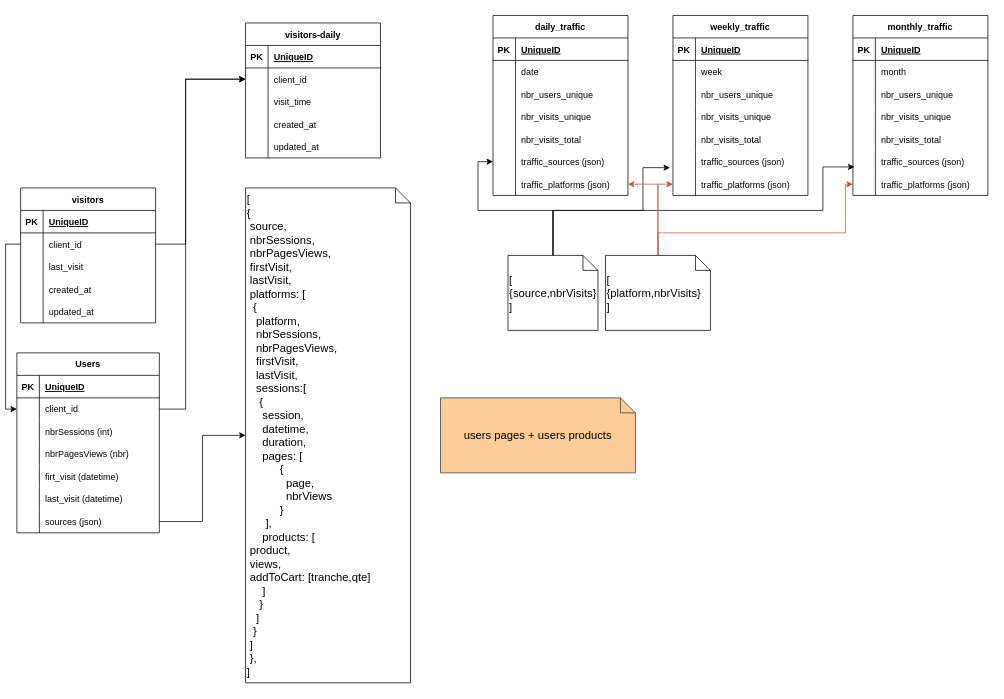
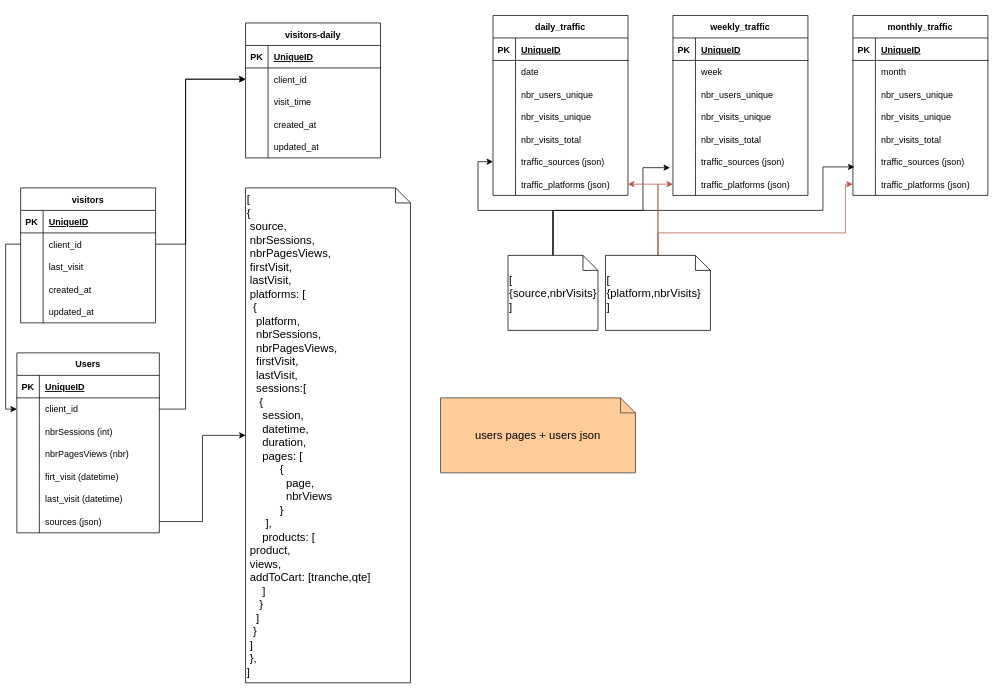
- <mxCell id="134" value="users pages + users products" style="shape=note;size=20;whiteSpace=wrap;html=1;fontSize=15;fillColor=#ffcc99;strokeColor=#36393d;" parent="1" vertex="1"><mxGeometry x="585" y="530" width="260" height="100" as="geometry" /></mxCell>
+ <mxCell id="134" value="users pages + users json" style="shape=note;size=20;whiteSpace=wrap;html=1;fontSize=15;fillColor=#ffcc99;strokeColor=#36393d;" parent="1" vertex="1"><mxGeometry x="585" y="530" width="260" height="100" as="geometry" /></mxCell>
